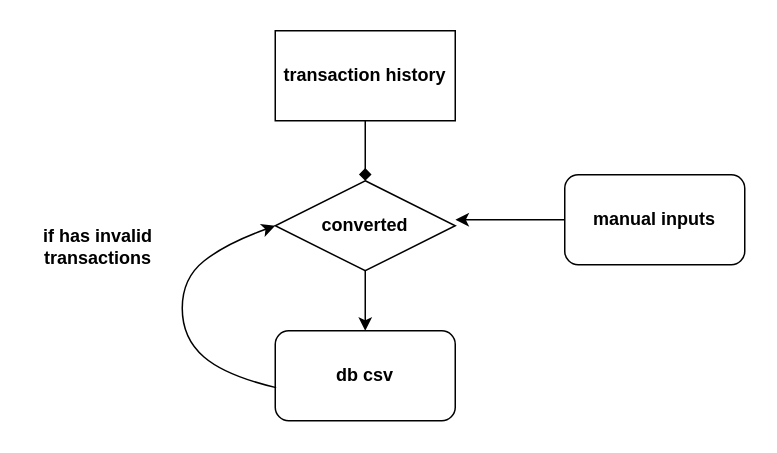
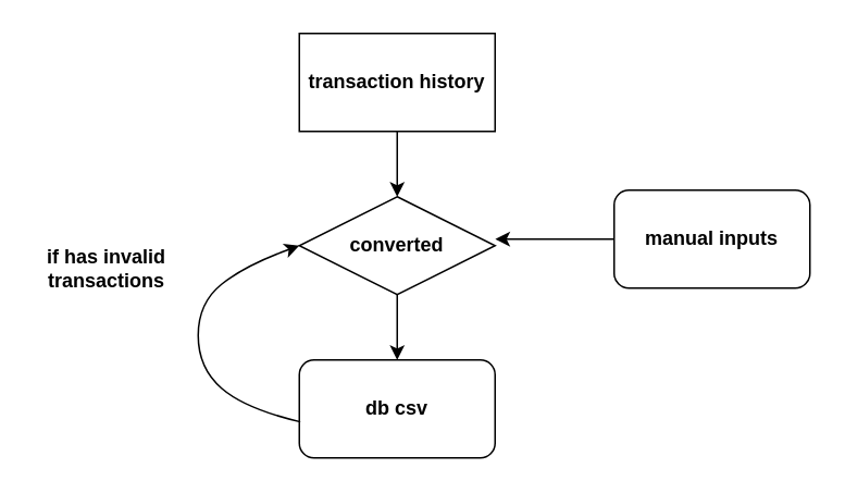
- <mxCell id="2" style="edgeStyle=none;html=1;exitX=0.5;exitY=1;exitDx=0;exitDy=0;fontStyle=1;endArrow=diamond;" parent="1" source="3" target="5" edge="1"><mxGeometry relative="1" as="geometry" /></mxCell>
+ <mxCell id="2" style="edgeStyle=none;html=1;exitX=0.5;exitY=1;exitDx=0;exitDy=0;fontStyle=1" parent="1" source="3" target="5" edge="1"><mxGeometry relative="1" as="geometry" /></mxCell>
